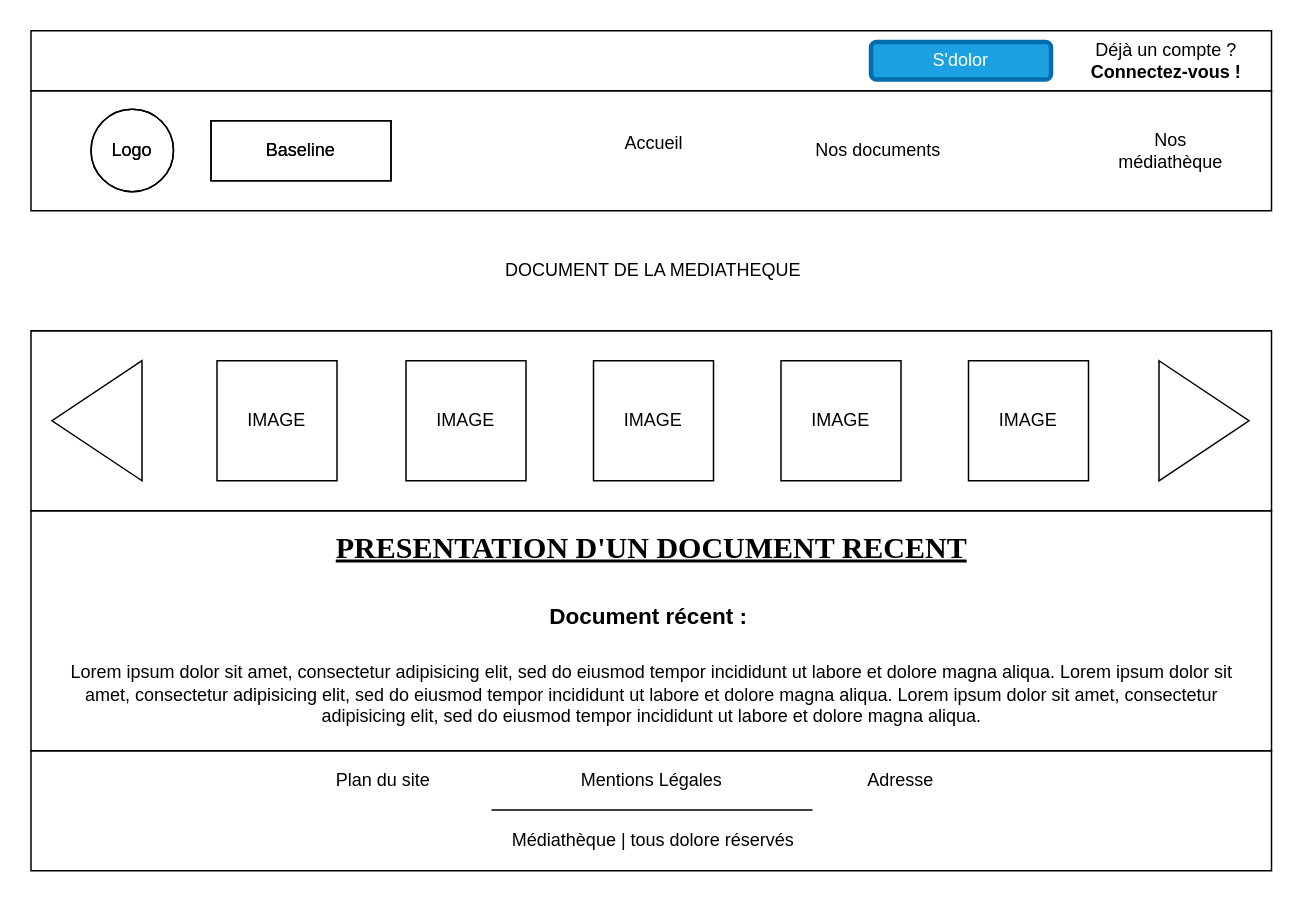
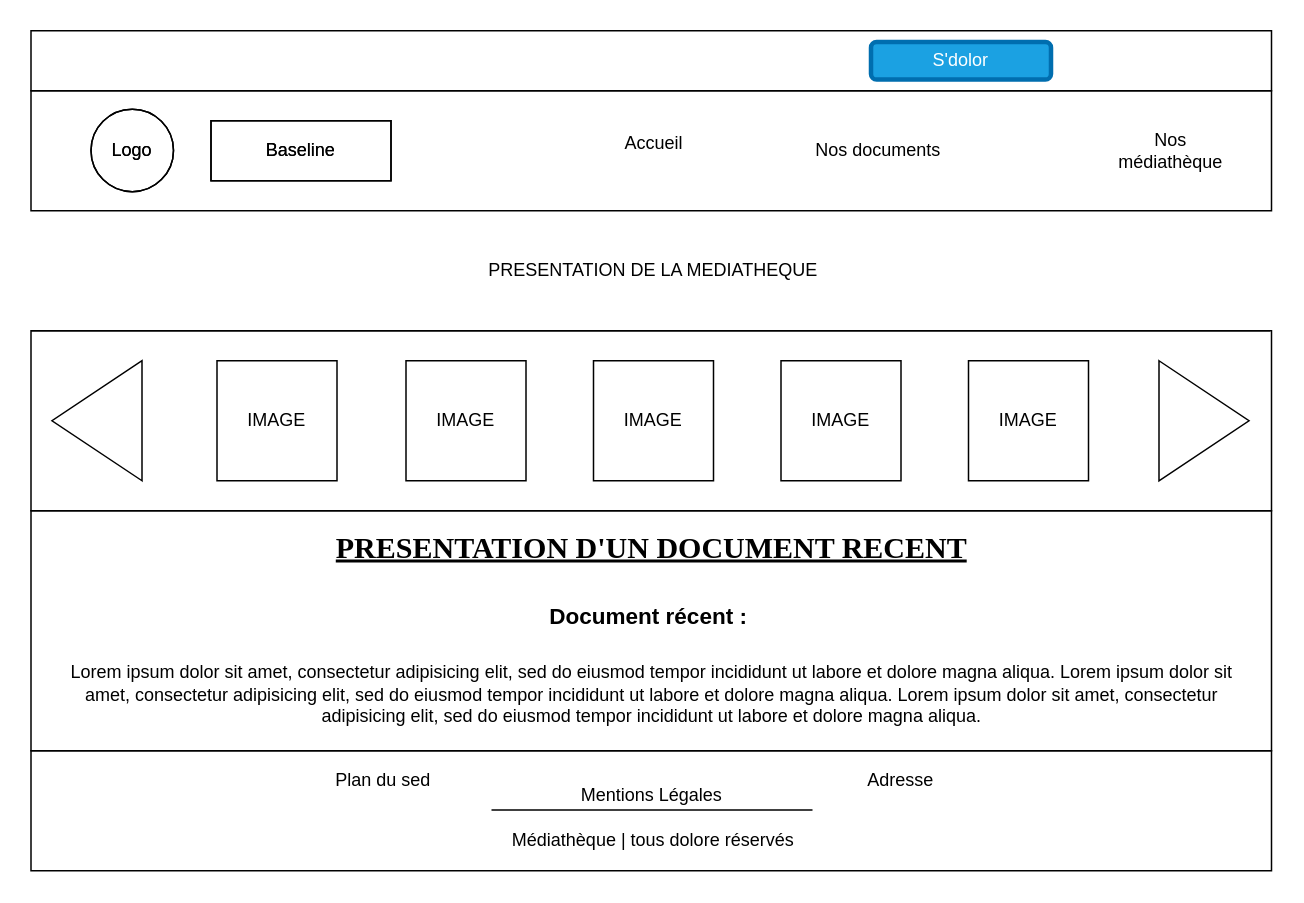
- <mxCell id="8" value="Déjà un compte ?&lt;br&gt;&lt;b&gt;Connectez-vous !&lt;/b&gt;" style="ellipse;whiteSpace=wrap;html=1;fillColor=none;strokeColor=none;" parent="1" vertex="1"><mxGeometry x="722" width="110" height="40" as="geometry" y="20" /></mxCell>
- <mxCell id="5" value="DOCUMENT DE LA MEDIATHEQUE" style="text;html=1;strokeColor=none;fillColor=none;align=center;verticalAlign=middle;whiteSpace=wrap;rounded=0;" parent="1" vertex="1"><mxGeometry x="30" y="150" width="810" height="60" as="geometry" /></mxCell>
+ <mxCell id="5" value="PRESENTATION DE LA MEDIATHEQUE" style="text;html=1;strokeColor=none;fillColor=none;align=center;verticalAlign=middle;whiteSpace=wrap;rounded=0;" parent="1" vertex="1"><mxGeometry x="30" y="150" width="810" height="60" as="geometry" /></mxCell>
- <mxCell id="21" value="Plan du site" style="text;html=1;strokeColor=none;fillColor=none;align=center;verticalAlign=middle;whiteSpace=wrap;rounded=0;" parent="1" vertex="1"><mxGeometry x="220" y="510" width="70" height="20" as="geometry" /></mxCell>
+ <mxCell id="21" value="Plan du sed" style="text;html=1;strokeColor=none;fillColor=none;align=center;verticalAlign=middle;whiteSpace=wrap;rounded=0;" parent="1" vertex="1"><mxGeometry x="220" y="510" width="70" height="20" as="geometry" /></mxCell>
- <mxCell id="20" value="Mentions Légales" style="text;html=1;strokeColor=none;fillColor=none;align=center;verticalAlign=middle;whiteSpace=wrap;rounded=0;" parent="1" vertex="1"><mxGeometry x="381" y="510" width="106" height="20" as="geometry" /></mxCell>
+ <mxCell id="20" value="Mentions Légales" style="text;html=1;strokeColor=none;fillColor=none;align=center;verticalAlign=middle;whiteSpace=wrap;rounded=0;" parent="1" vertex="1"><mxGeometry x="381" y="520" width="106" height="20" as="geometry" /></mxCell>
